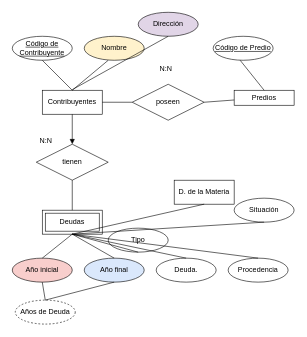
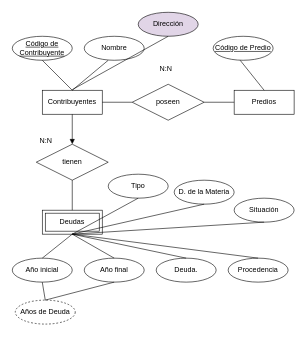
- <mxCell id="24" value="Nombre" style="ellipse;whiteSpace=wrap;html=1;align=center;fillColor=#fff2cc;" vertex="1" parent="1"><mxGeometry x="140" y="60" width="100" height="40" as="geometry" /></mxCell>
+ <mxCell id="24" value="Nombre" style="ellipse;whiteSpace=wrap;html=1;align=center;" vertex="1" parent="1"><mxGeometry x="140" y="60" width="100" height="40" as="geometry" /></mxCell>
- <mxCell id="4" value="Predios" style="whiteSpace=wrap;html=1;align=center;" vertex="1" parent="1"><mxGeometry x="390" y="150" width="100" height="25" as="geometry" /></mxCell>
+ <mxCell id="4" value="Predios" style="whiteSpace=wrap;html=1;align=center;" vertex="1" parent="1"><mxGeometry x="390" y="150" width="100" height="40" as="geometry" /></mxCell>
- <mxCell id="31" value="D. de la Materia" style="whiteSpace=wrap;html=1;align=center;rounded=0;" vertex="1" parent="1"><mxGeometry x="290" y="300" width="100" height="40" as="geometry" /></mxCell>
+ <mxCell id="31" value="D. de la Materia" style="ellipse;whiteSpace=wrap;html=1;align=center;" vertex="1" parent="1"><mxGeometry x="290" y="300" width="100" height="40" as="geometry" /></mxCell>
- <mxCell id="30" value="Tipo" style="ellipse;whiteSpace=wrap;html=1;align=center;" vertex="1" parent="1"><mxGeometry x="180" y="380" width="100" height="40" as="geometry" /></mxCell>
+ <mxCell id="30" value="Tipo" style="ellipse;whiteSpace=wrap;html=1;align=center;" vertex="1" parent="1"><mxGeometry x="180" y="290" width="100" height="40" as="geometry" /></mxCell>
- <mxCell id="17" value="Año inicial" style="ellipse;whiteSpace=wrap;html=1;align=center;fillColor=#f8cecc;" vertex="1" parent="1"><mxGeometry x="20" y="430" width="100" height="40" as="geometry" /></mxCell>
+ <mxCell id="17" value="Año inicial" style="ellipse;whiteSpace=wrap;html=1;align=center;" vertex="1" parent="1"><mxGeometry x="20" y="430" width="100" height="40" as="geometry" /></mxCell>
- <mxCell id="20" value="Año final" style="ellipse;whiteSpace=wrap;html=1;align=center;fillColor=#dae8fc;" vertex="1" parent="1"><mxGeometry x="140" y="430" width="100" height="40" as="geometry" /></mxCell>
+ <mxCell id="20" value="Año final" style="ellipse;whiteSpace=wrap;html=1;align=center;" vertex="1" parent="1"><mxGeometry x="140" y="430" width="100" height="40" as="geometry" /></mxCell>
